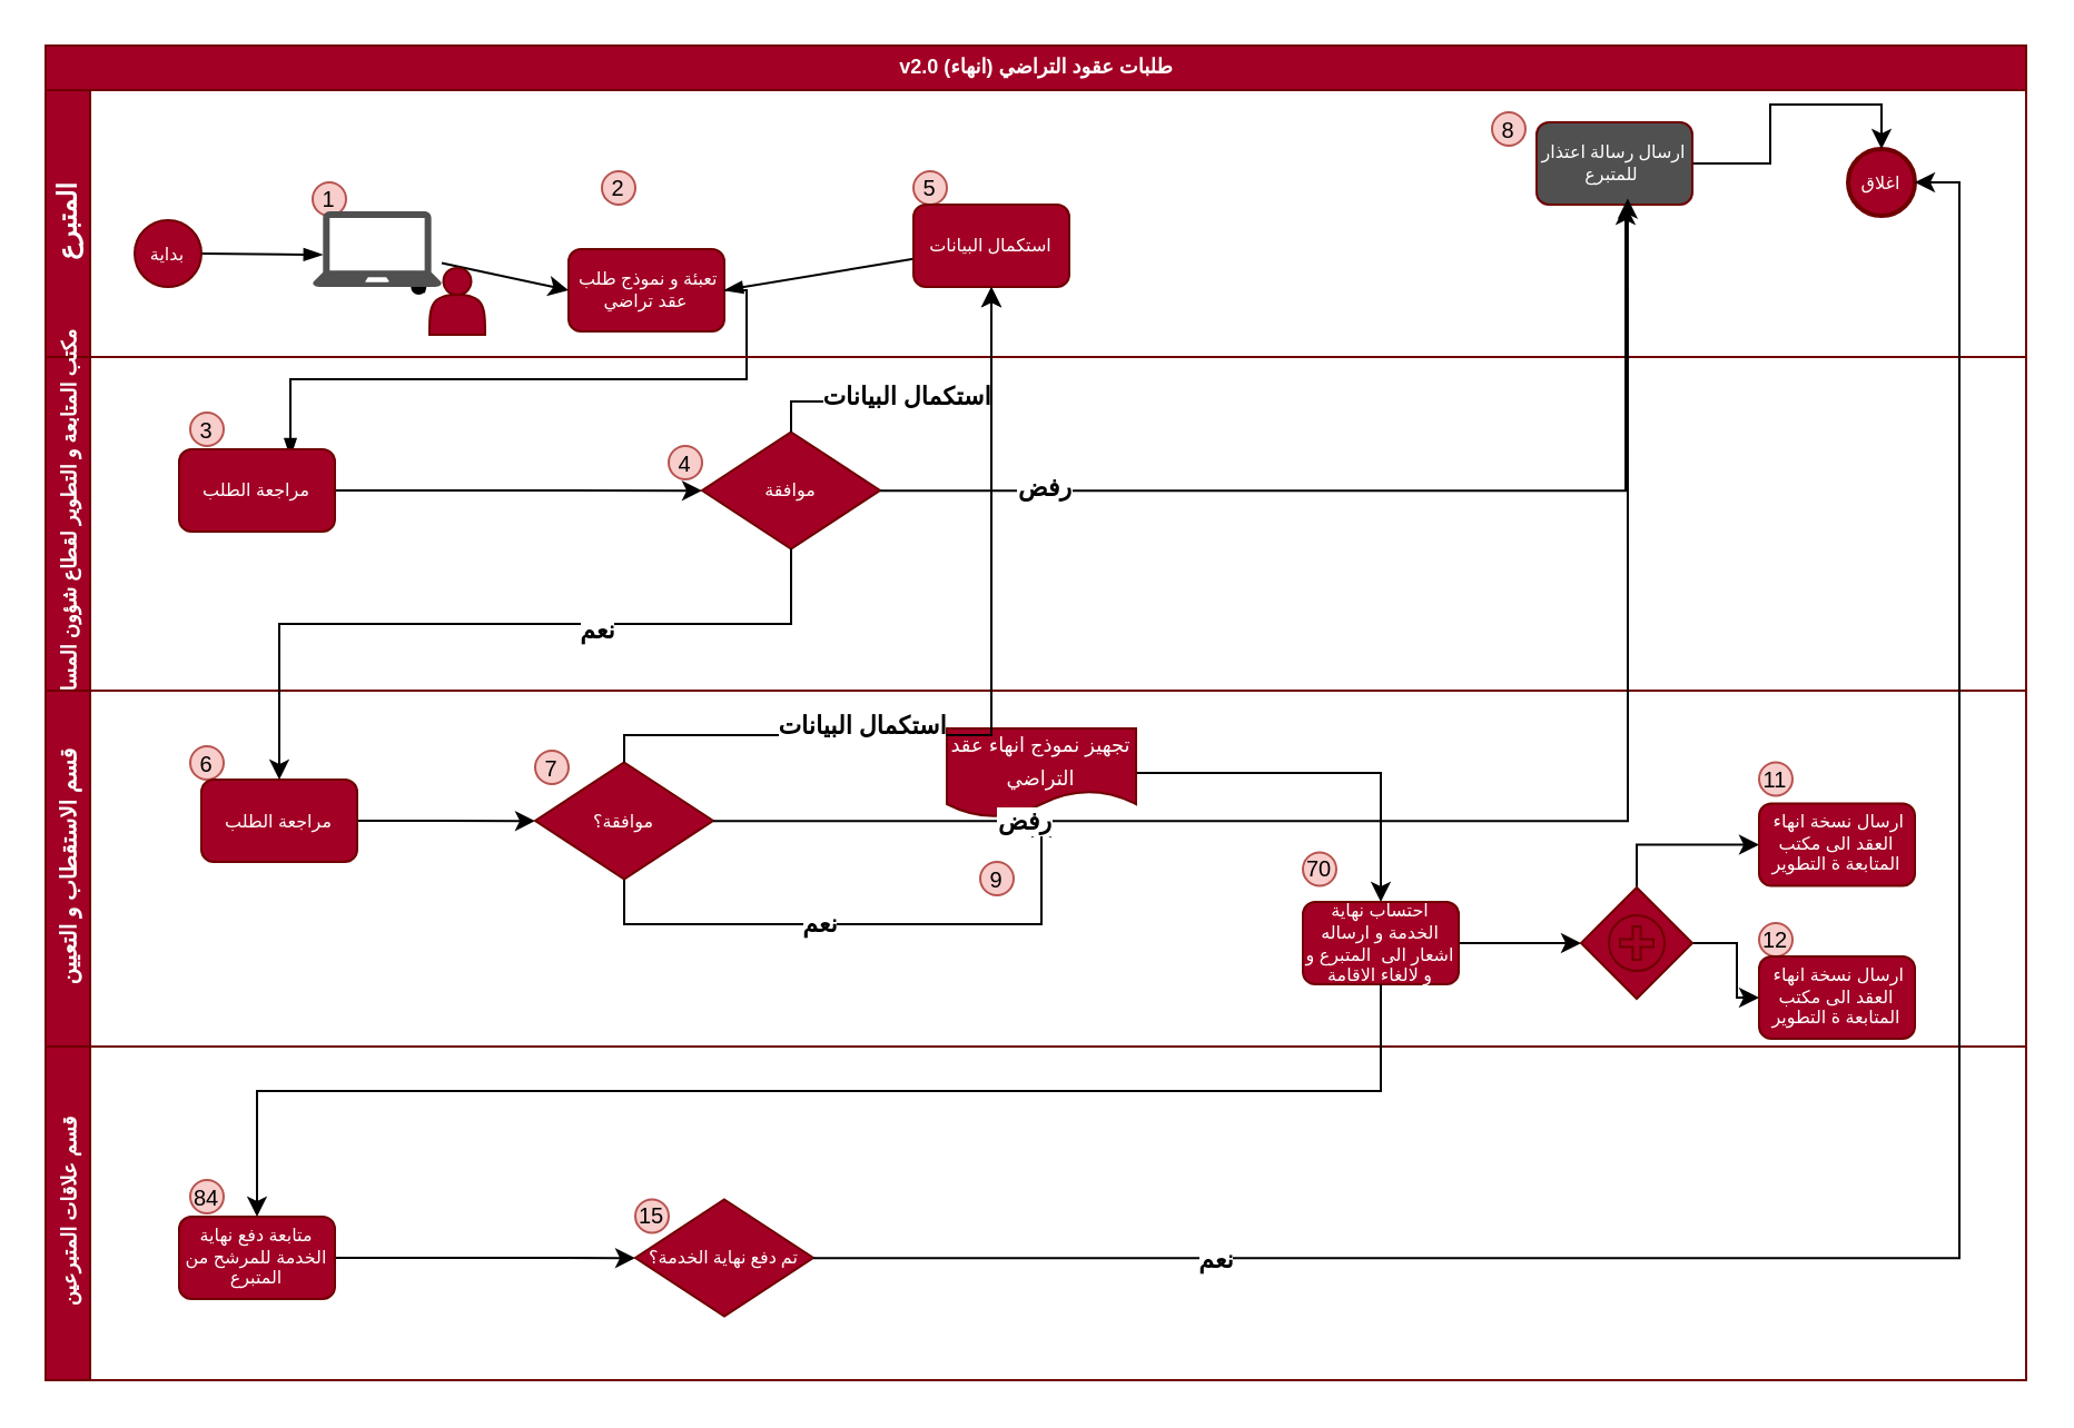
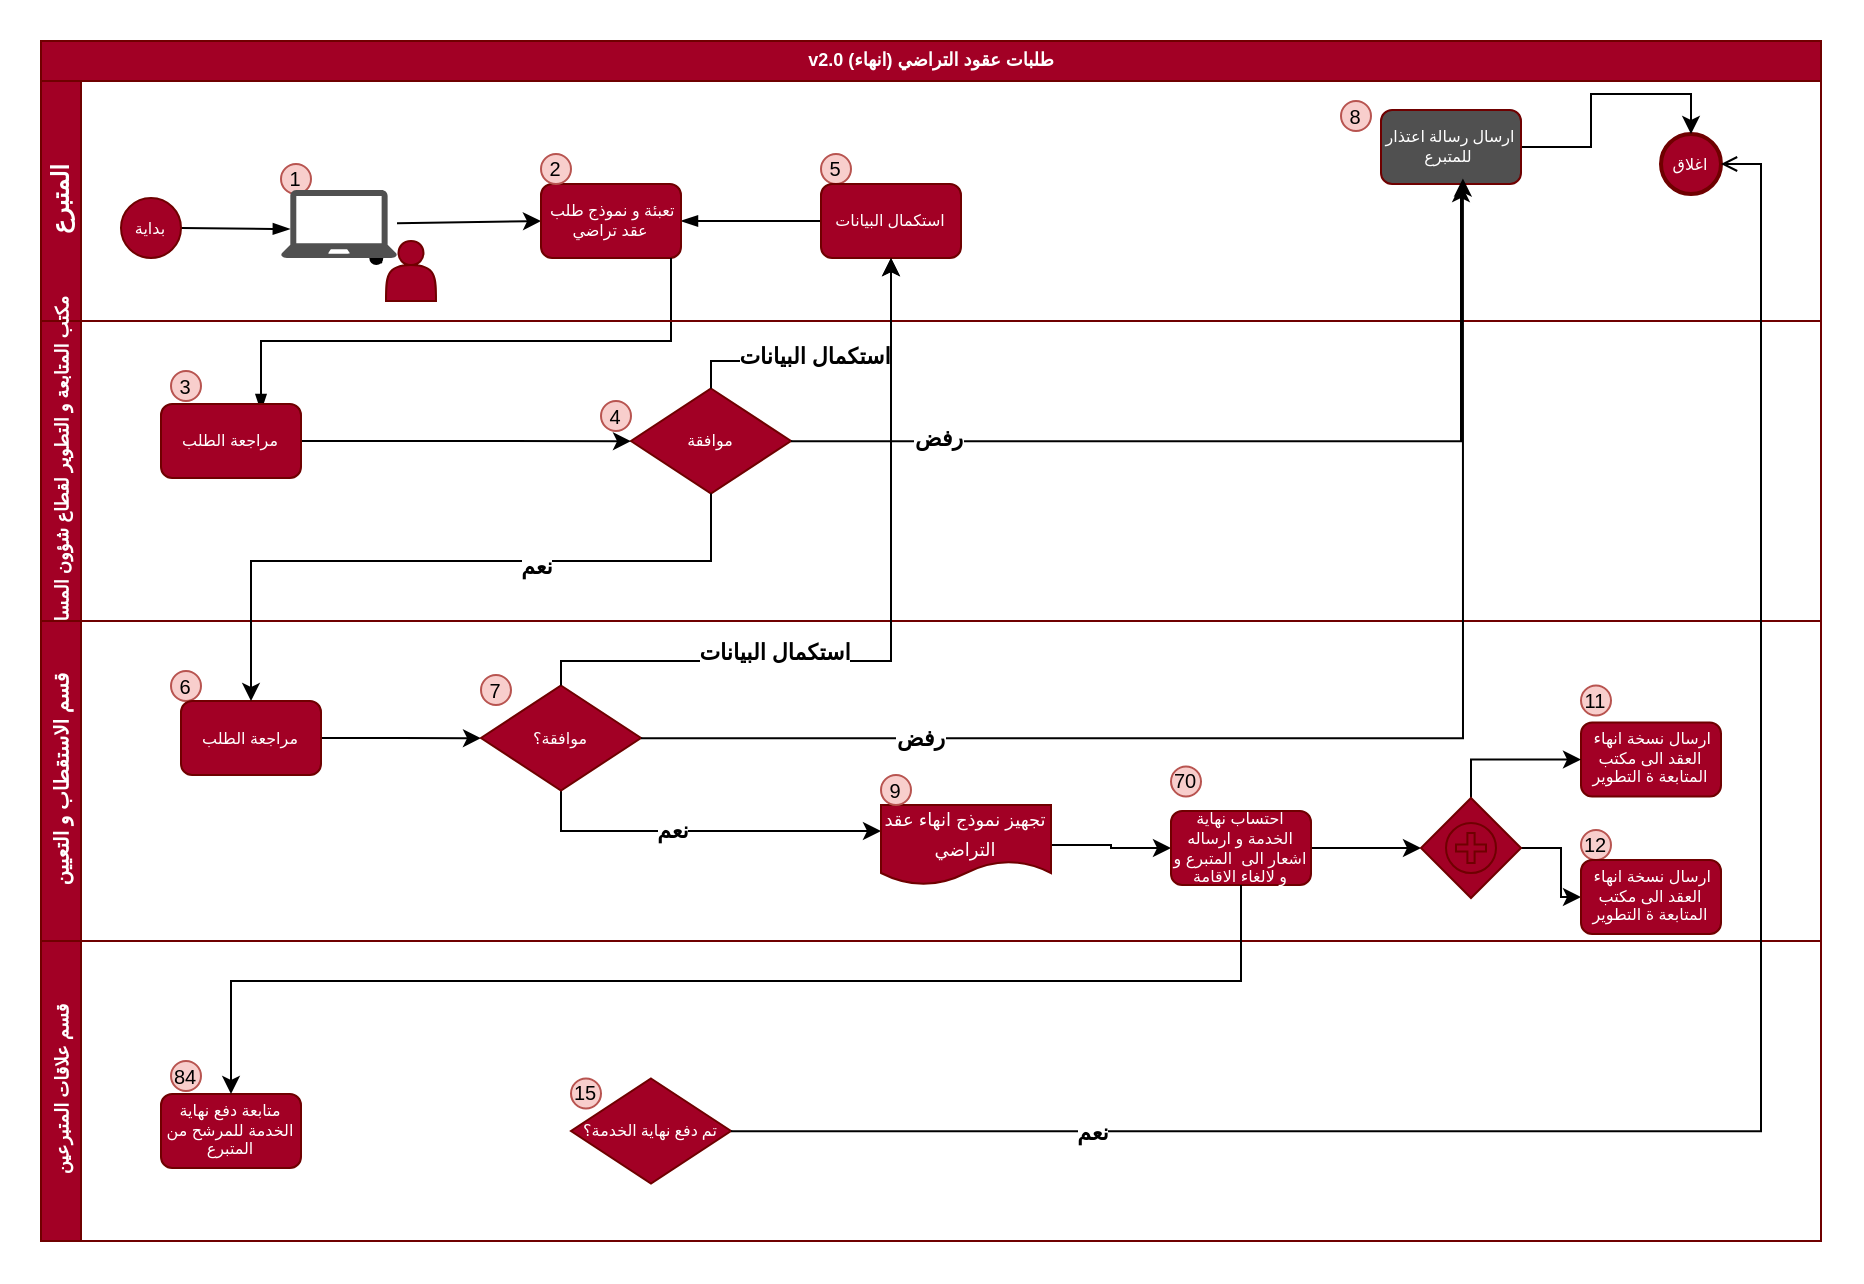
- <mxCell id="65" style="edgeStyle=orthogonalEdgeStyle;rounded=0;orthogonalLoop=1;jettySize=auto;html=1;entryX=1;entryY=0.5;entryDx=0;entryDy=0;" edge="1" parent="2" source="55" target="8"><mxGeometry relative="1" as="geometry" /></mxCell>
+ <mxCell id="65" style="edgeStyle=orthogonalEdgeStyle;rounded=0;orthogonalLoop=1;jettySize=auto;html=1;entryX=1;entryY=0.5;entryDx=0;entryDy=0;endArrow=open;" edge="1" parent="2" source="55" target="8"><mxGeometry relative="1" as="geometry" /></mxCell>
- <mxCell id="14" value="&lt;font face=&quot;dubai, sans-serif&quot;&gt;تعبئة و نموذج طلب&amp;nbsp; عقد تراضي&lt;/font&gt;" style="rounded=1;whiteSpace=wrap;html=1;shadow=0;labelBackgroundColor=none;strokeWidth=1;fontFamily=Verdana;fontSize=8;align=center;fillColor=#a20025;strokeColor=#6F0000;fontColor=#ffffff;" parent="3" vertex="1"><mxGeometry x="235" y="71.5" width="70" height="37" as="geometry" /></mxCell>
+ <mxCell id="14" value="&lt;font face=&quot;dubai, sans-serif&quot;&gt;تعبئة و نموذج طلب&amp;nbsp; عقد تراضي&lt;/font&gt;" style="rounded=1;whiteSpace=wrap;html=1;shadow=0;labelBackgroundColor=none;strokeWidth=1;fontFamily=Verdana;fontSize=8;align=center;fillColor=#a20025;strokeColor=#6F0000;fontColor=#ffffff;" parent="3" vertex="1"><mxGeometry x="250" y="51.5" width="70" height="37" as="geometry" /></mxCell>
- <mxCell id="36" value="&lt;font style=&quot;font-size: 9px&quot;&gt;تجهيز نموذج انهاء عقد التراضي&lt;/font&gt;" style="shape=document;whiteSpace=wrap;html=1;boundedLbl=1;fillColor=#a20025;strokeColor=#6F0000;fontColor=#ffffff;" parent="27" vertex="1"><mxGeometry x="405" y="17" width="85" height="40" as="geometry" /></mxCell>
+ <mxCell id="36" value="&lt;font style=&quot;font-size: 9px&quot;&gt;تجهيز نموذج انهاء عقد التراضي&lt;/font&gt;" style="shape=document;whiteSpace=wrap;html=1;boundedLbl=1;fillColor=#a20025;strokeColor=#6F0000;fontColor=#ffffff;" parent="27" vertex="1"><mxGeometry x="420" y="92" width="85" height="40" as="geometry" /></mxCell>
- <mxCell id="53" style="edgeStyle=orthogonalEdgeStyle;rounded=0;orthogonalLoop=1;jettySize=auto;html=1;" edge="1" parent="50" source="54" target="55"><mxGeometry relative="1" as="geometry" /></mxCell>
